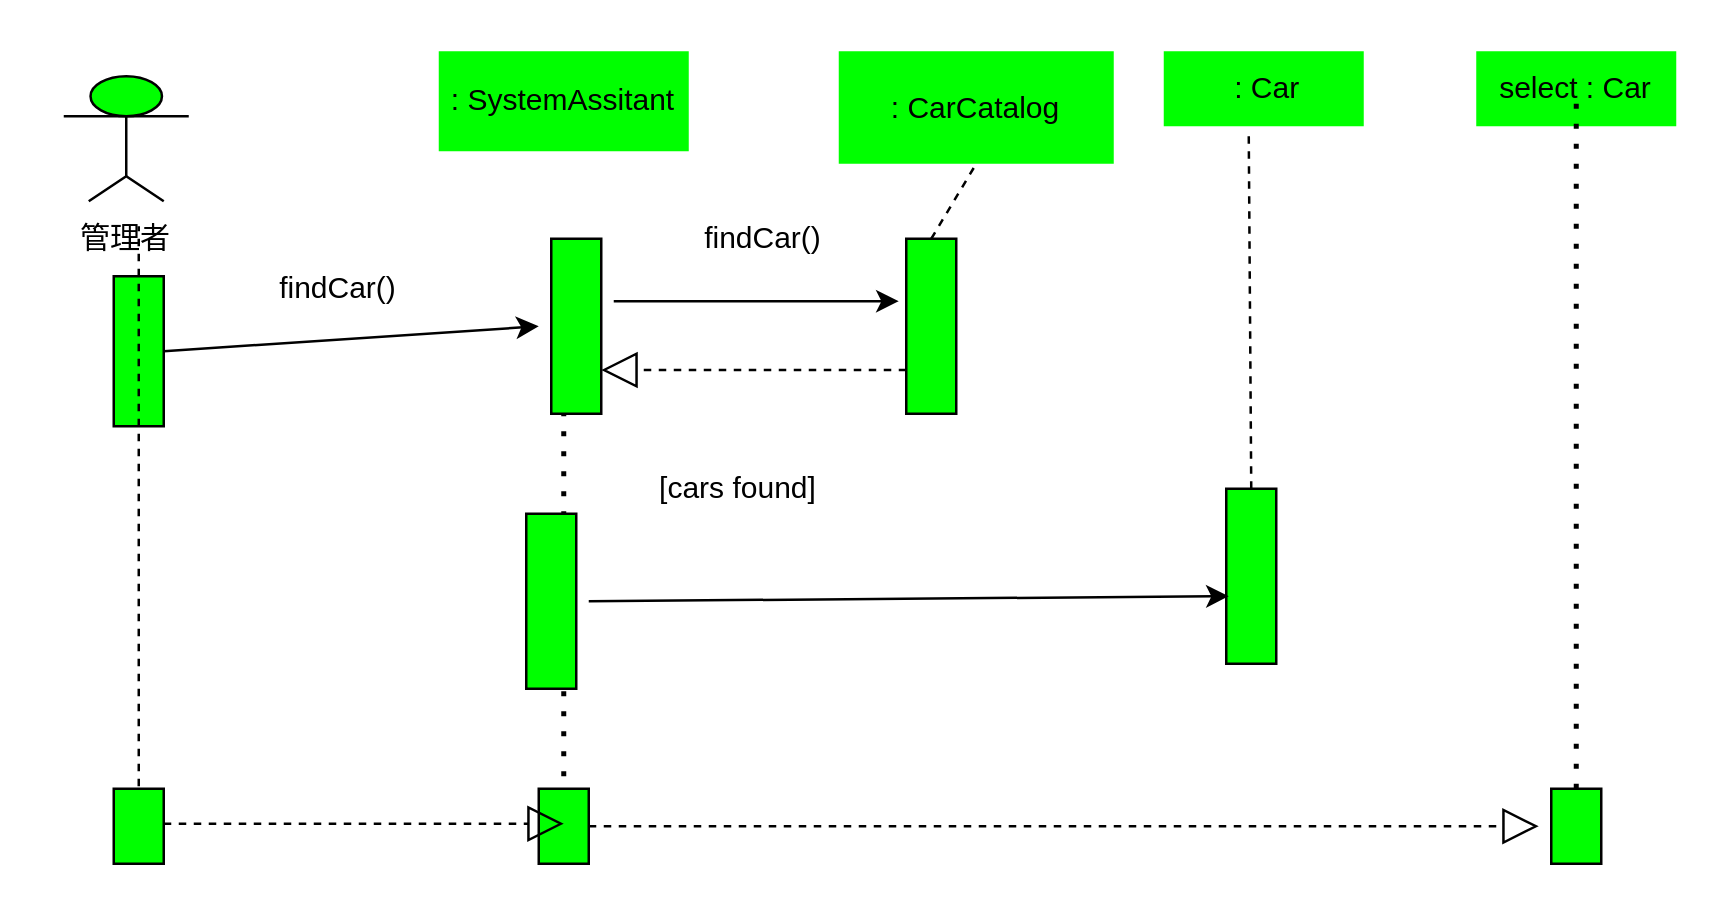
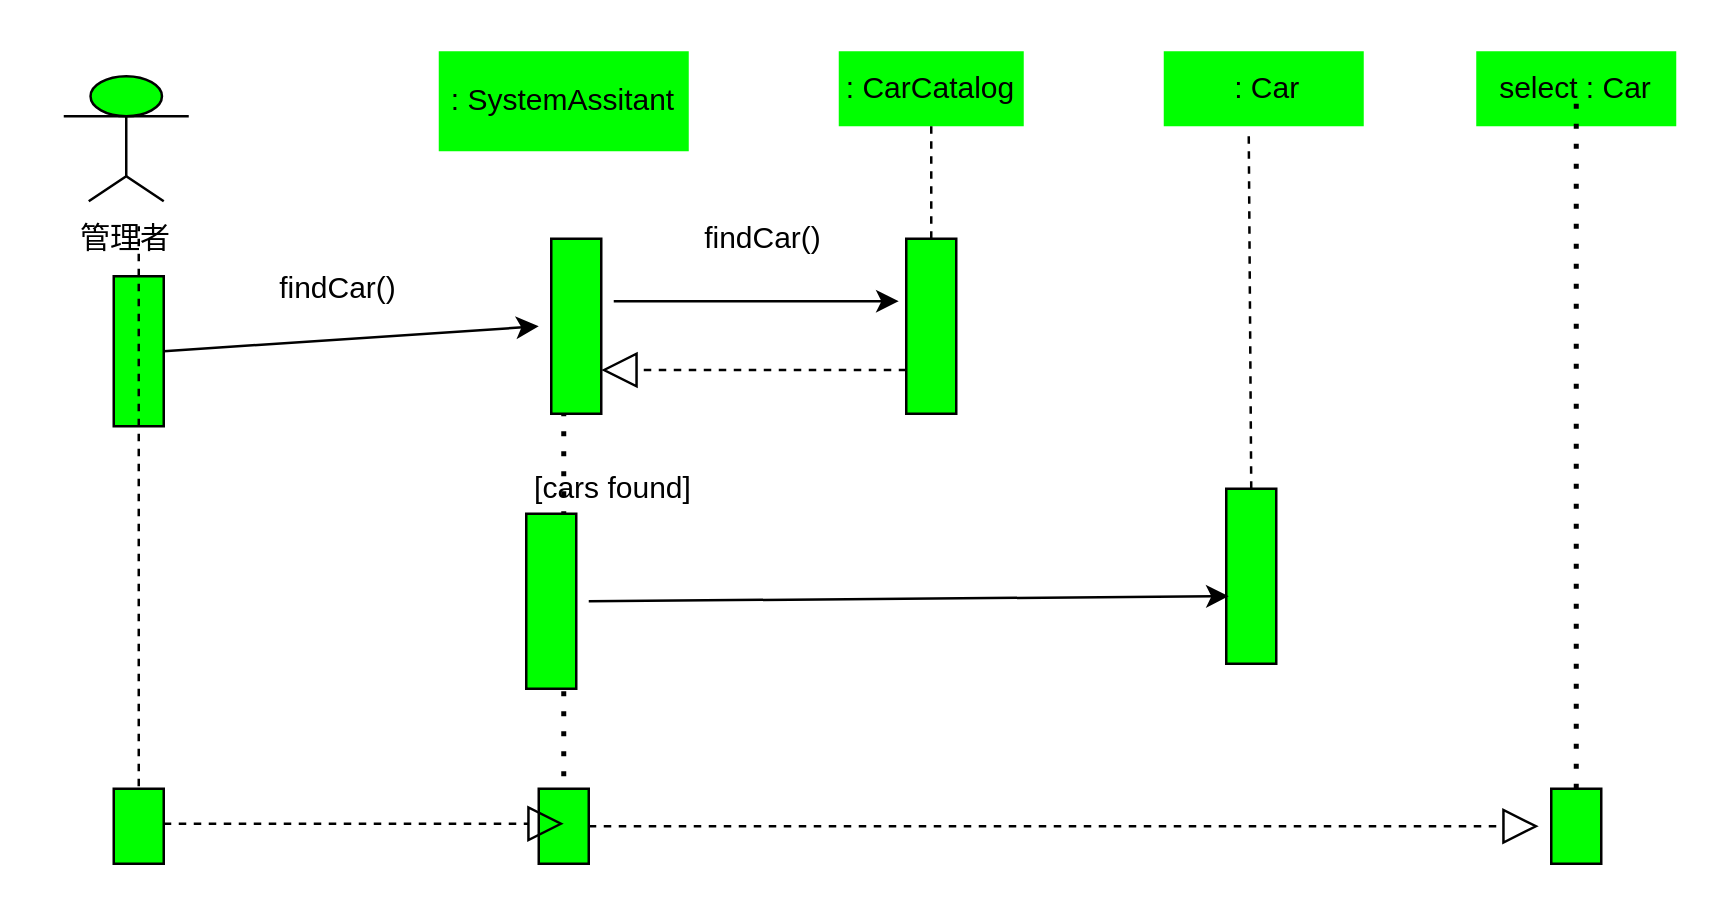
- <mxCell id="18" value=": CarCatalog" style="text;html=1;strokeColor=none;fillColor=#00FF00;align=center;verticalAlign=middle;whiteSpace=wrap;rounded=0;" parent="1" vertex="1"><mxGeometry x="335" y="20" width="110" height="45" as="geometry" /></mxCell>
+ <mxCell id="18" value=": CarCatalog" style="text;html=1;strokeColor=none;fillColor=#00FF00;align=center;verticalAlign=middle;whiteSpace=wrap;rounded=0;" parent="1" vertex="1"><mxGeometry x="335" y="20" width="74" height="30" as="geometry" /></mxCell>
- <mxCell id="27" value="[cars found]" style="text;html=1;strokeColor=none;fillColor=none;align=center;verticalAlign=middle;whiteSpace=wrap;rounded=0;" parent="1" vertex="1"><mxGeometry x="255" y="180" width="80" height="30" as="geometry" /></mxCell>
+ <mxCell id="27" value="[cars found]" style="text;html=1;strokeColor=none;fillColor=none;align=center;verticalAlign=middle;whiteSpace=wrap;rounded=0;" parent="1" vertex="1"><mxGeometry x="205" y="180" width="80" height="30" as="geometry" /></mxCell>
